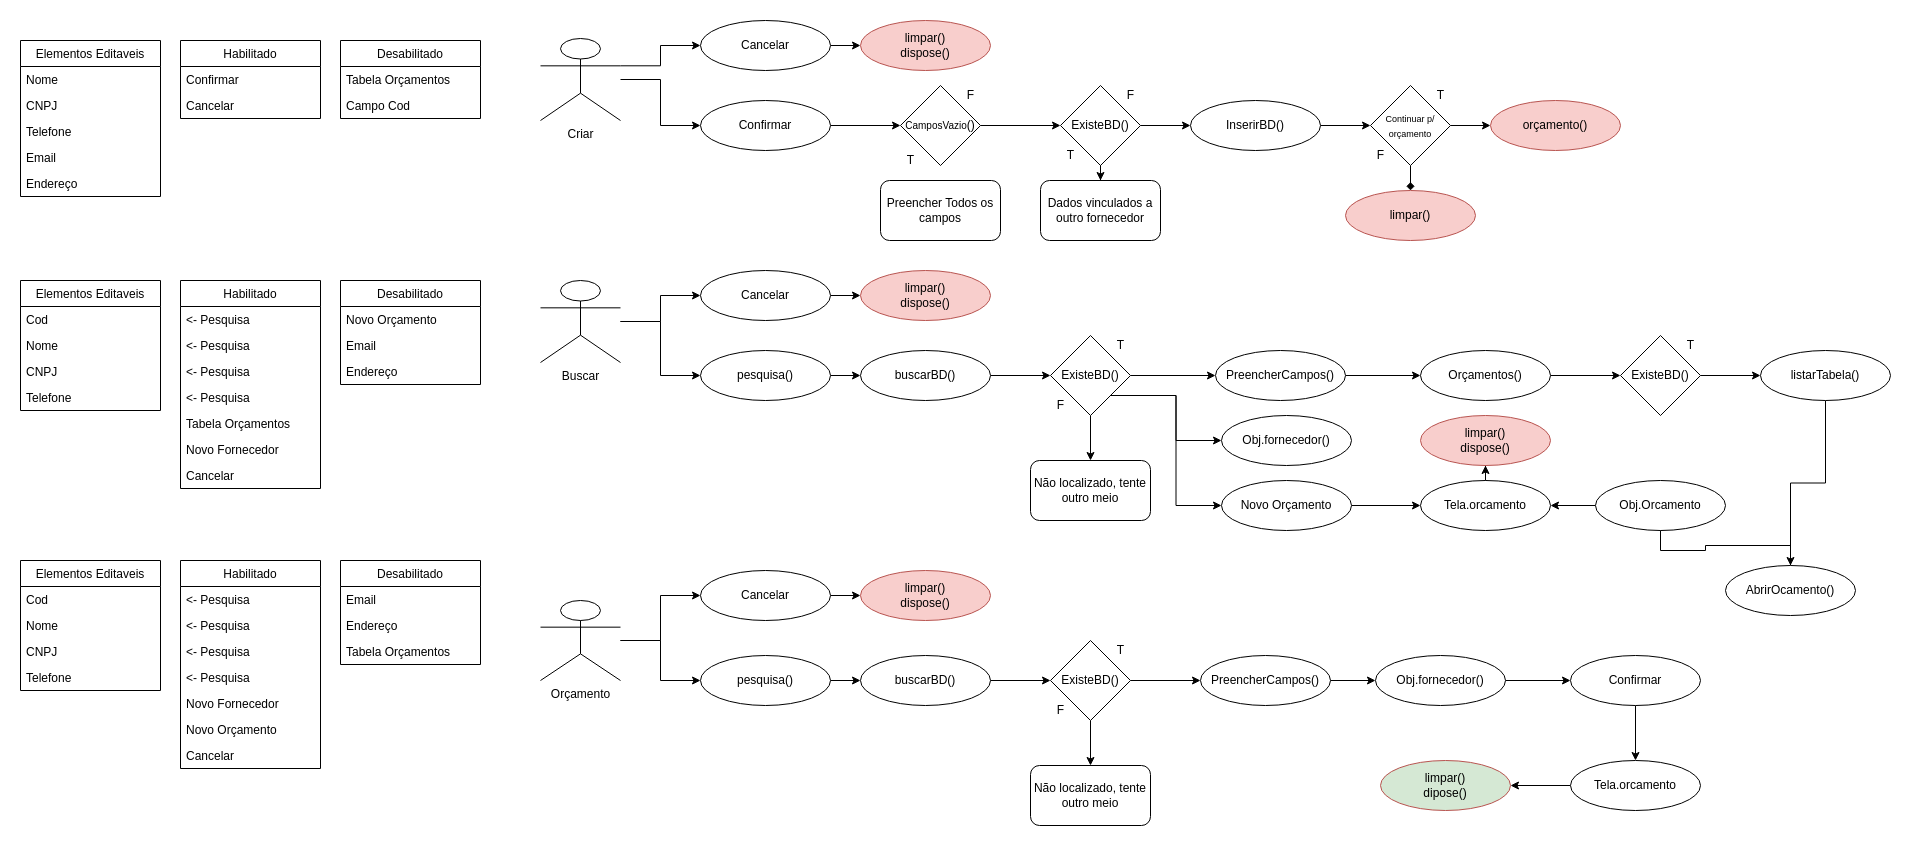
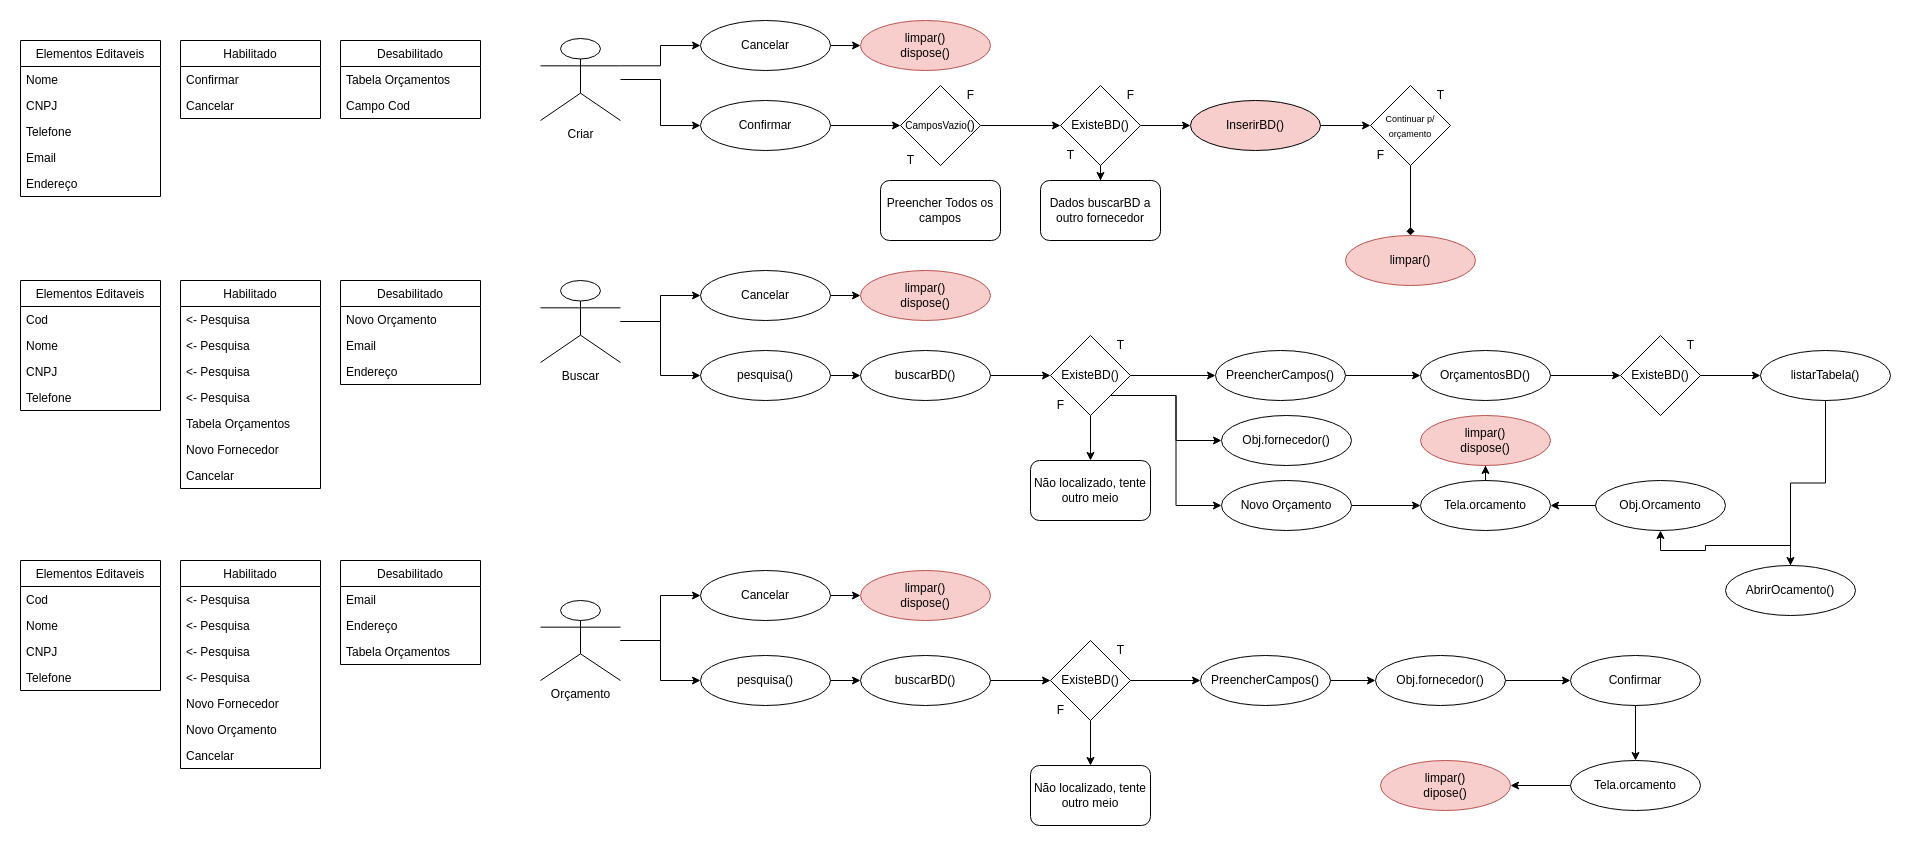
- <mxCell id="73" value="InserirBD()" style="ellipse;whiteSpace=wrap;html=1;" vertex="1" parent="1"><mxGeometry x="1190" y="100" width="130" height="50" as="geometry" /></mxCell>
+ <mxCell id="73" value="InserirBD()" style="ellipse;whiteSpace=wrap;html=1;fillColor=#f8cecc;" vertex="1" parent="1"><mxGeometry x="1190" y="100" width="130" height="50" as="geometry" /></mxCell>
- <mxCell id="76" value="" style="edgeStyle=orthogonalEdgeStyle;rounded=0;orthogonalLoop=1;jettySize=auto;html=1;" edge="1" parent="1" source="77" target="81"><mxGeometry relative="1" as="geometry" /></mxCell>
- <mxCell id="81" value="orçamento()" style="ellipse;whiteSpace=wrap;html=1;fillColor=#f8cecc;strokeColor=#b85450;" vertex="1" parent="1"><mxGeometry x="1490" y="100" width="130" height="50" as="geometry" /></mxCell>
- <mxCell id="74" value="Dados vinculados a outro fornecedor" style="rounded=1;whiteSpace=wrap;html=1;" vertex="1" parent="1"><mxGeometry x="1040" y="180" width="120" height="60" as="geometry" /></mxCell>
+ <mxCell id="74" value="Dados buscarBD a outro fornecedor" style="rounded=1;whiteSpace=wrap;html=1;" vertex="1" parent="1"><mxGeometry x="1040" y="180" width="120" height="60" as="geometry" /></mxCell>
- <mxCell id="80" value="limpar()" style="ellipse;whiteSpace=wrap;html=1;fillColor=#f8cecc;strokeColor=#b85450;" vertex="1" parent="1"><mxGeometry x="1345" y="190" width="130" height="50" as="geometry" /></mxCell>
+ <mxCell id="80" value="limpar()" style="ellipse;whiteSpace=wrap;html=1;fillColor=#f8cecc;strokeColor=#b85450;" vertex="1" parent="1"><mxGeometry x="1345" y="235" width="130" height="50" as="geometry" /></mxCell>
- <mxCell id="100" value="Orçamentos()" style="ellipse;whiteSpace=wrap;html=1;" vertex="1" parent="1"><mxGeometry x="1420" y="350" width="130" height="50" as="geometry" /></mxCell>
+ <mxCell id="100" value="OrçamentosBD()" style="ellipse;whiteSpace=wrap;html=1;" vertex="1" parent="1"><mxGeometry x="1420" y="350" width="130" height="50" as="geometry" /></mxCell>
- <mxCell id="113" value="" style="edgeStyle=orthogonalEdgeStyle;rounded=0;orthogonalLoop=1;jettySize=auto;html=1;endArrow=none;" edge="1" parent="1" source="114" target="109"><mxGeometry relative="1" as="geometry" /></mxCell>
+ <mxCell id="113" value="" style="edgeStyle=orthogonalEdgeStyle;rounded=0;orthogonalLoop=1;jettySize=auto;html=1;" edge="1" parent="1" source="114" target="109"><mxGeometry relative="1" as="geometry" /></mxCell>
- <mxCell id="137" value="limpar()&lt;br&gt;dipose()" style="ellipse;whiteSpace=wrap;html=1;fillColor=#d5e8d4;strokeColor=#b85450;" vertex="1" parent="1"><mxGeometry x="1380" y="760" width="130" height="50" as="geometry" /></mxCell>
+ <mxCell id="137" value="limpar()&lt;br&gt;dipose()" style="ellipse;whiteSpace=wrap;html=1;fillColor=#f8cecc;strokeColor=#b85450;" vertex="1" parent="1"><mxGeometry x="1380" y="760" width="130" height="50" as="geometry" /></mxCell>
